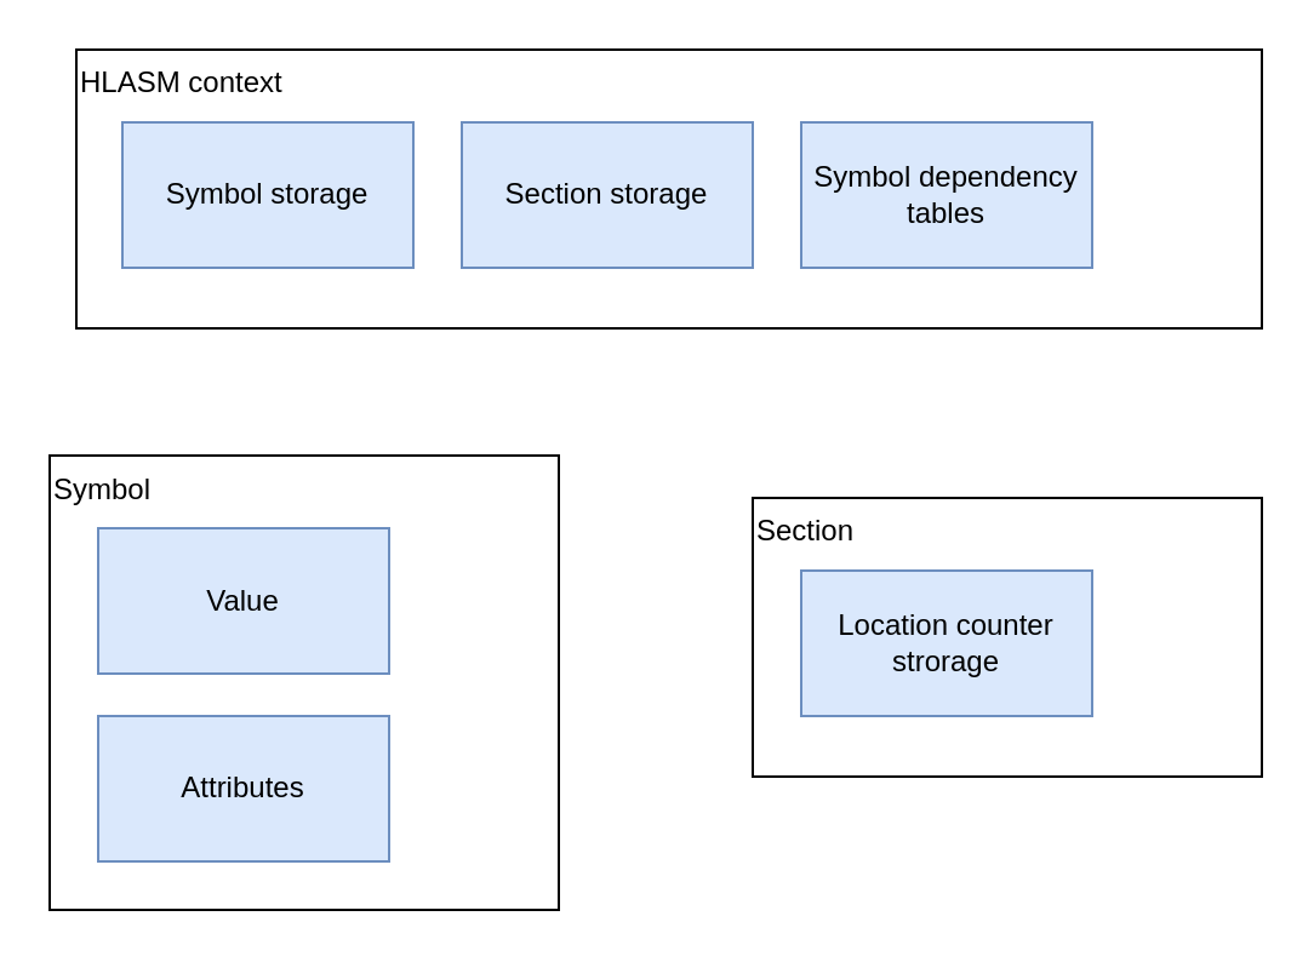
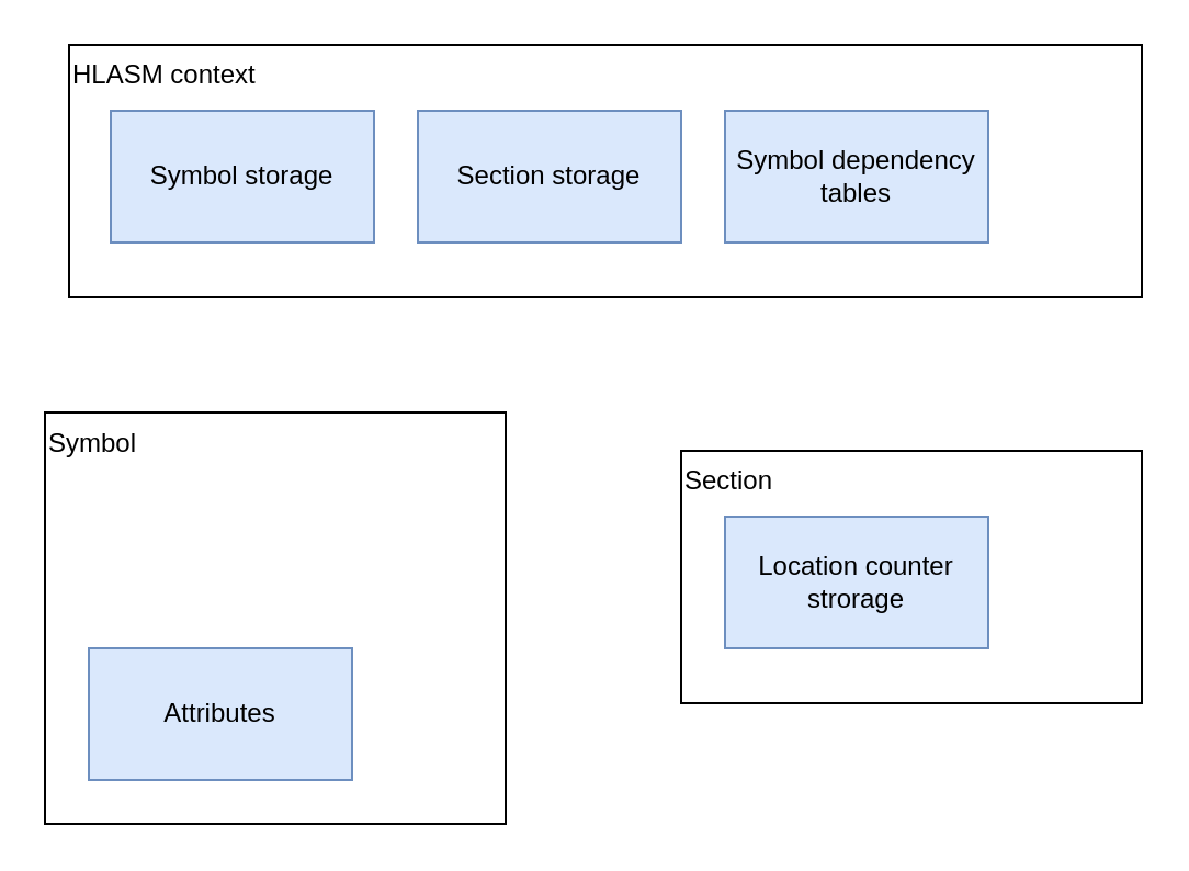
- <mxCell id="9" value="Value" style="rounded=0;whiteSpace=wrap;html=1;flipV=0;flipH=1;direction=east;verticalAlign=middle;fillColor=#dae8fc;strokeColor=#6c8ebf;" vertex="1" parent="1"><mxGeometry x="40" y="217.5" width="120" height="60" as="geometry" /></mxCell>
